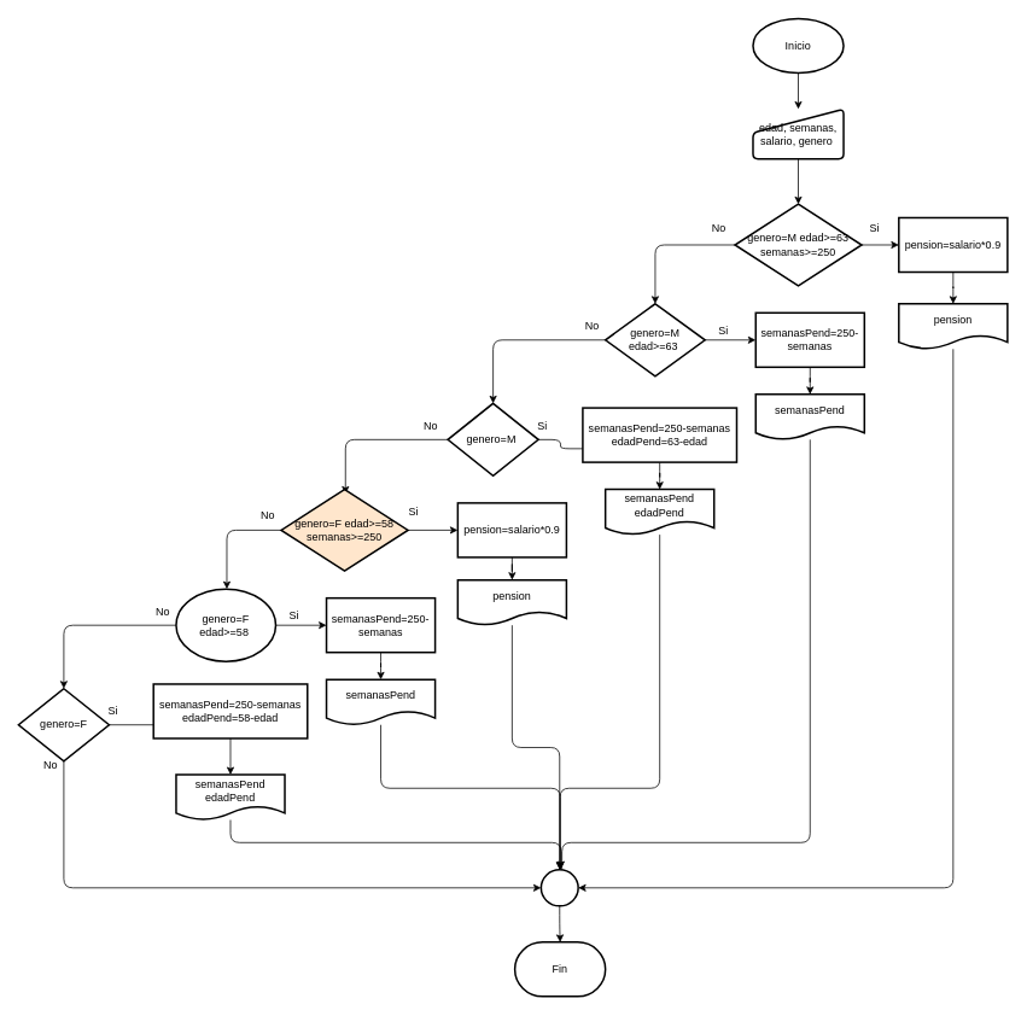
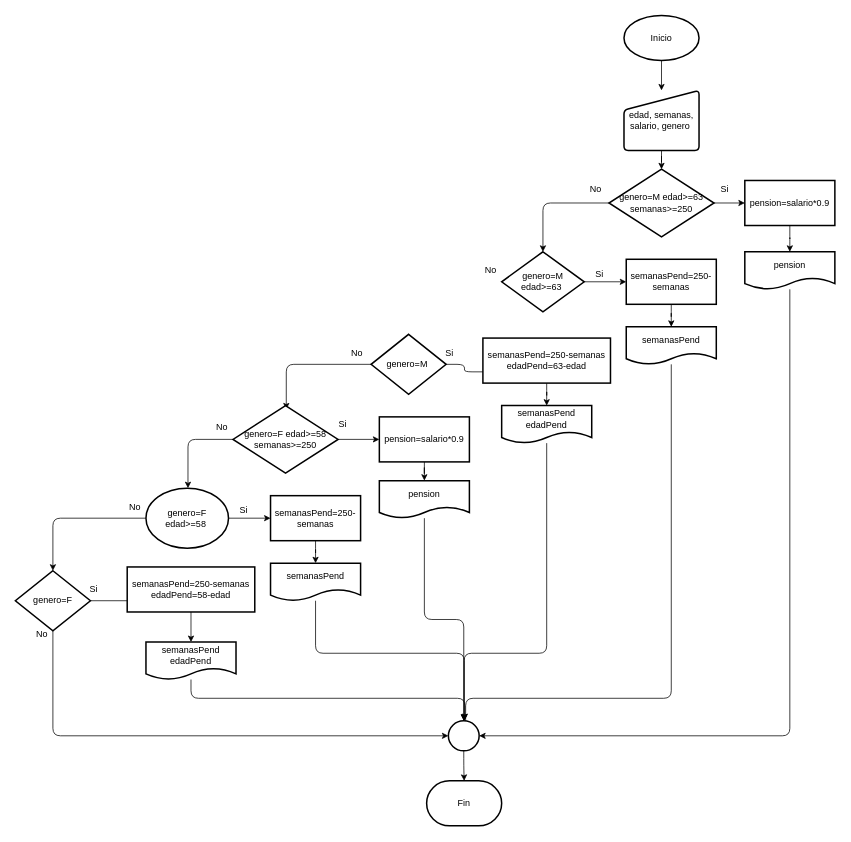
- <mxCell id="10" value="&lt;span&gt;edad, semanas, salario, genero&amp;nbsp;&lt;/span&gt;" style="html=1;strokeWidth=2;shape=manualInput;whiteSpace=wrap;rounded=1;size=26;arcSize=11;sketch=0;" vertex="1" parent="1"><mxGeometry x="831" y="120" width="100" height="55" as="geometry" /></mxCell>
+ <mxCell id="10" value="&lt;span&gt;edad, semanas, salario, genero&amp;nbsp;&lt;/span&gt;" style="html=1;strokeWidth=2;shape=manualInput;whiteSpace=wrap;rounded=1;size=26;arcSize=11;sketch=0;" vertex="1" parent="1"><mxGeometry x="831" y="120" width="100" height="80" as="geometry" /></mxCell>
- <mxCell id="14" style="edgeStyle=orthogonalEdgeStyle;curved=0;rounded=1;sketch=0;orthogonalLoop=1;jettySize=auto;html=1;shadow=0;" edge="1" parent="1" source="15" target="26"><mxGeometry relative="1" as="geometry" /></mxCell>
- <mxCell id="34" value="genero=F edad&amp;gt;=58 semanas&amp;gt;=250" style="rhombus;whiteSpace=wrap;html=1;strokeWidth=2;fillColor=#ffe6cc;" vertex="1" parent="1"><mxGeometry x="310" y="540" width="140" height="90" as="geometry" /></mxCell>
+ <mxCell id="34" value="genero=F edad&amp;gt;=58 semanas&amp;gt;=250" style="rhombus;whiteSpace=wrap;html=1;strokeWidth=2;" vertex="1" parent="1"><mxGeometry x="310" y="540" width="140" height="90" as="geometry" /></mxCell>
